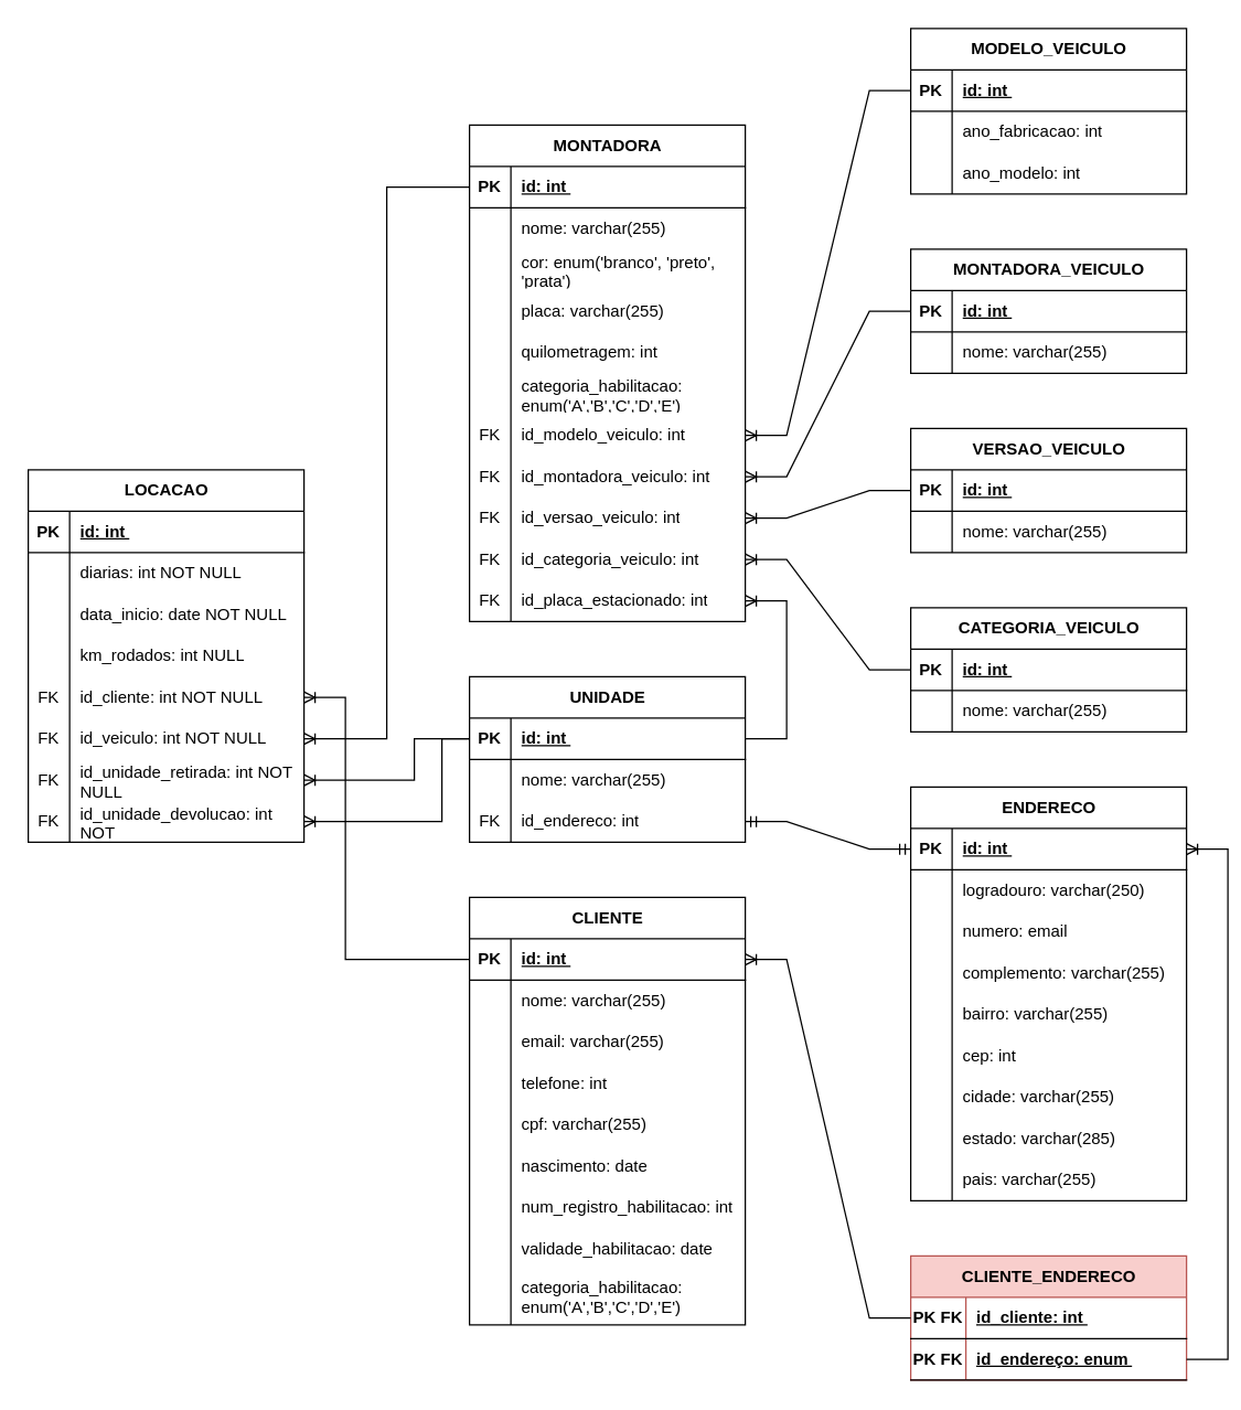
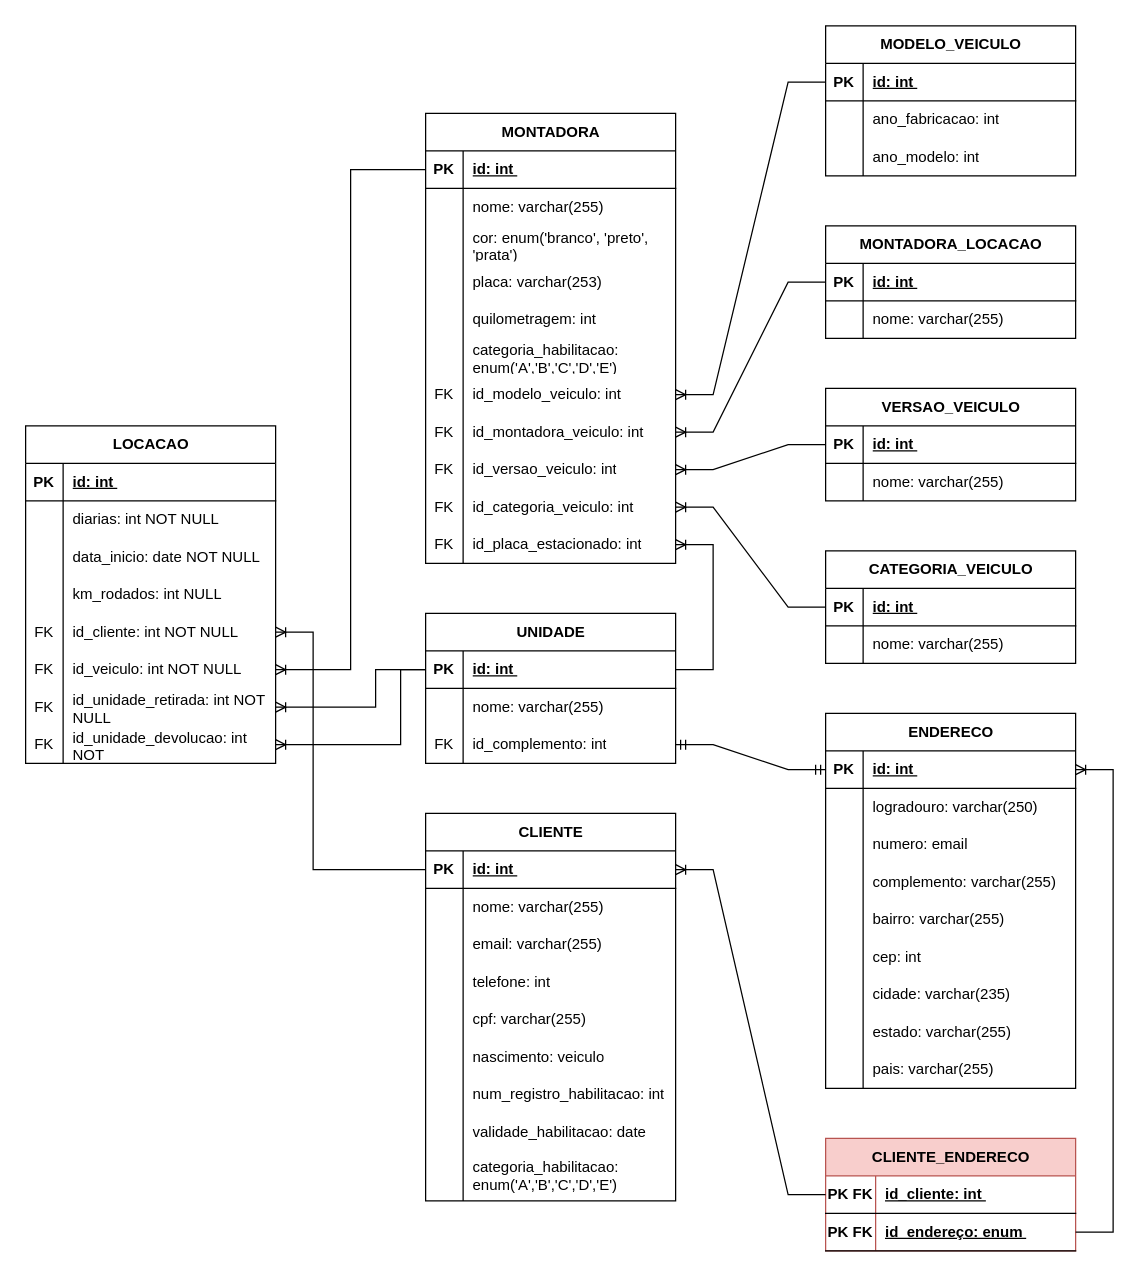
- <mxCell id="151" value="MONTADORA_VEICULO" style="shape=table;startSize=30;container=1;collapsible=1;childLayout=tableLayout;fixedRows=1;rowLines=0;fontStyle=1;align=center;resizeLast=1;html=1;rounded=0;labelBackgroundColor=none;" parent="1" vertex="1"><mxGeometry x="660" y="180" width="200" height="90" as="geometry"><mxRectangle x="260" y="70" width="100" height="30" as="alternateBounds" /></mxGeometry></mxCell>
+ <mxCell id="151" value="MONTADORA_LOCACAO" style="shape=table;startSize=30;container=1;collapsible=1;childLayout=tableLayout;fixedRows=1;rowLines=0;fontStyle=1;align=center;resizeLast=1;html=1;rounded=0;labelBackgroundColor=none;" parent="1" vertex="1"><mxGeometry x="660" y="180" width="200" height="90" as="geometry"><mxRectangle x="260" y="70" width="100" height="30" as="alternateBounds" /></mxGeometry></mxCell>
- <mxCell id="90" value="&lt;font style=&quot;font-size: 12px;&quot; face=&quot;Helvetica&quot;&gt;placa: varchar(255)&lt;/font&gt;" style="shape=partialRectangle;connectable=0;fillColor=none;top=0;left=0;bottom=0;right=0;align=left;spacingLeft=6;overflow=hidden;whiteSpace=wrap;html=1;rounded=0;labelBackgroundColor=none;" parent="88" vertex="1"><mxGeometry x="30" width="170" height="30" as="geometry"><mxRectangle width="170" height="30" as="alternateBounds" /></mxGeometry></mxCell>
+ <mxCell id="90" value="&lt;font style=&quot;font-size: 12px;&quot; face=&quot;Helvetica&quot;&gt;placa: varchar(253)&lt;/font&gt;" style="shape=partialRectangle;connectable=0;fillColor=none;top=0;left=0;bottom=0;right=0;align=left;spacingLeft=6;overflow=hidden;whiteSpace=wrap;html=1;rounded=0;labelBackgroundColor=none;" parent="88" vertex="1"><mxGeometry x="30" width="170" height="30" as="geometry"><mxRectangle width="170" height="30" as="alternateBounds" /></mxGeometry></mxCell>
- <mxCell id="11" value="id_endereco: int" style="shape=partialRectangle;connectable=0;fillColor=none;top=0;left=0;bottom=0;right=0;align=left;spacingLeft=6;overflow=hidden;whiteSpace=wrap;html=1;rounded=0;labelBackgroundColor=none;" parent="9" vertex="1"><mxGeometry x="30" width="170" height="30" as="geometry"><mxRectangle width="170" height="30" as="alternateBounds" /></mxGeometry></mxCell>
+ <mxCell id="11" value="id_complemento: int" style="shape=partialRectangle;connectable=0;fillColor=none;top=0;left=0;bottom=0;right=0;align=left;spacingLeft=6;overflow=hidden;whiteSpace=wrap;html=1;rounded=0;labelBackgroundColor=none;" parent="9" vertex="1"><mxGeometry x="30" width="170" height="30" as="geometry"><mxRectangle width="170" height="30" as="alternateBounds" /></mxGeometry></mxCell>
- <mxCell id="61" value="cidade: varchar(255)" style="shape=partialRectangle;connectable=0;fillColor=none;top=0;left=0;bottom=0;right=0;align=left;spacingLeft=6;overflow=hidden;whiteSpace=wrap;html=1;rounded=0;labelBackgroundColor=none;" parent="59" vertex="1"><mxGeometry x="30" width="170" height="30" as="geometry"><mxRectangle width="170" height="30" as="alternateBounds" /></mxGeometry></mxCell>
+ <mxCell id="61" value="cidade: varchar(235)" style="shape=partialRectangle;connectable=0;fillColor=none;top=0;left=0;bottom=0;right=0;align=left;spacingLeft=6;overflow=hidden;whiteSpace=wrap;html=1;rounded=0;labelBackgroundColor=none;" parent="59" vertex="1"><mxGeometry x="30" width="170" height="30" as="geometry"><mxRectangle width="170" height="30" as="alternateBounds" /></mxGeometry></mxCell>
- <mxCell id="64" value="estado: varchar(285)" style="shape=partialRectangle;connectable=0;fillColor=none;top=0;left=0;bottom=0;right=0;align=left;spacingLeft=6;overflow=hidden;whiteSpace=wrap;html=1;rounded=0;labelBackgroundColor=none;" parent="62" vertex="1"><mxGeometry x="30" width="170" height="30" as="geometry"><mxRectangle width="170" height="30" as="alternateBounds" /></mxGeometry></mxCell>
+ <mxCell id="64" value="estado: varchar(255)" style="shape=partialRectangle;connectable=0;fillColor=none;top=0;left=0;bottom=0;right=0;align=left;spacingLeft=6;overflow=hidden;whiteSpace=wrap;html=1;rounded=0;labelBackgroundColor=none;" parent="62" vertex="1"><mxGeometry x="30" width="170" height="30" as="geometry"><mxRectangle width="170" height="30" as="alternateBounds" /></mxGeometry></mxCell>
- <mxCell id="30" value="nascimento: date" style="shape=partialRectangle;connectable=0;fillColor=none;top=0;left=0;bottom=0;right=0;align=left;spacingLeft=6;overflow=hidden;whiteSpace=wrap;html=1;rounded=0;labelBackgroundColor=none;" parent="28" vertex="1"><mxGeometry x="30" width="170" height="30" as="geometry"><mxRectangle width="170" height="30" as="alternateBounds" /></mxGeometry></mxCell>
+ <mxCell id="30" value="nascimento: veiculo" style="shape=partialRectangle;connectable=0;fillColor=none;top=0;left=0;bottom=0;right=0;align=left;spacingLeft=6;overflow=hidden;whiteSpace=wrap;html=1;rounded=0;labelBackgroundColor=none;" parent="28" vertex="1"><mxGeometry x="30" width="170" height="30" as="geometry"><mxRectangle width="170" height="30" as="alternateBounds" /></mxGeometry></mxCell>
